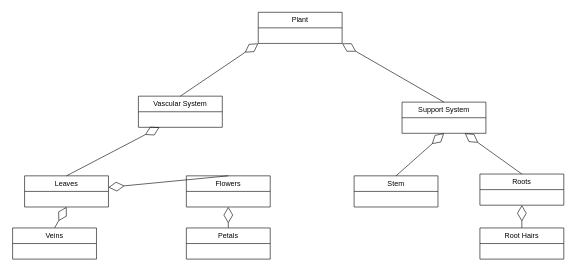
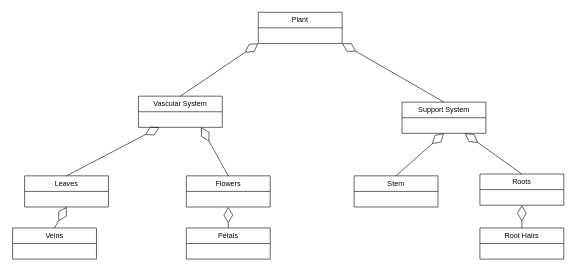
- <mxCell id="10" value="" style="endArrow=diamondThin;endFill=0;endSize=24;html=1;rounded=0;exitX=0.5;exitY=0;exitDx=0;exitDy=0;" edge="1" parent="1" source="5" target="4"><mxGeometry width="160" relative="1" as="geometry"><mxPoint x="160" y="280" as="sourcePoint" /><mxPoint x="340" y="220" as="targetPoint" /></mxGeometry></mxCell>
+ <mxCell id="10" value="" style="endArrow=diamondThin;endFill=0;endSize=24;html=1;rounded=0;exitX=0.5;exitY=0;exitDx=0;exitDy=0;entryX=0.75;entryY=1;entryDx=0;entryDy=0;" edge="1" parent="1" source="5" target="3"><mxGeometry width="160" relative="1" as="geometry"><mxPoint x="160" y="280" as="sourcePoint" /><mxPoint x="340" y="220" as="targetPoint" /></mxGeometry></mxCell>
